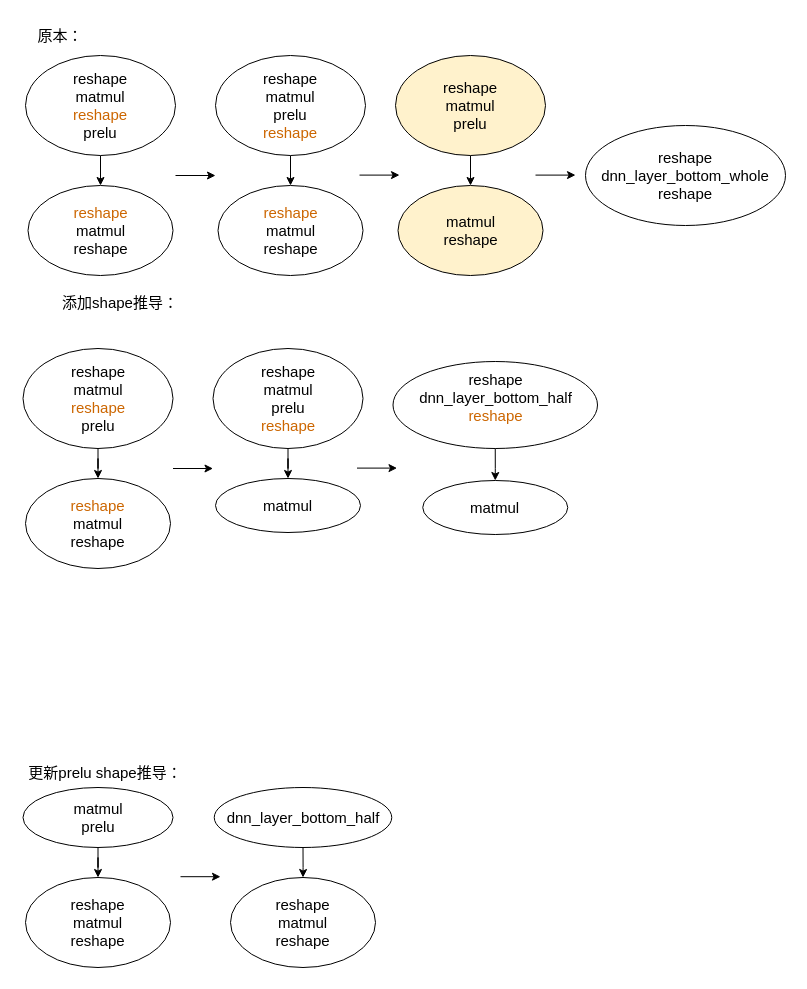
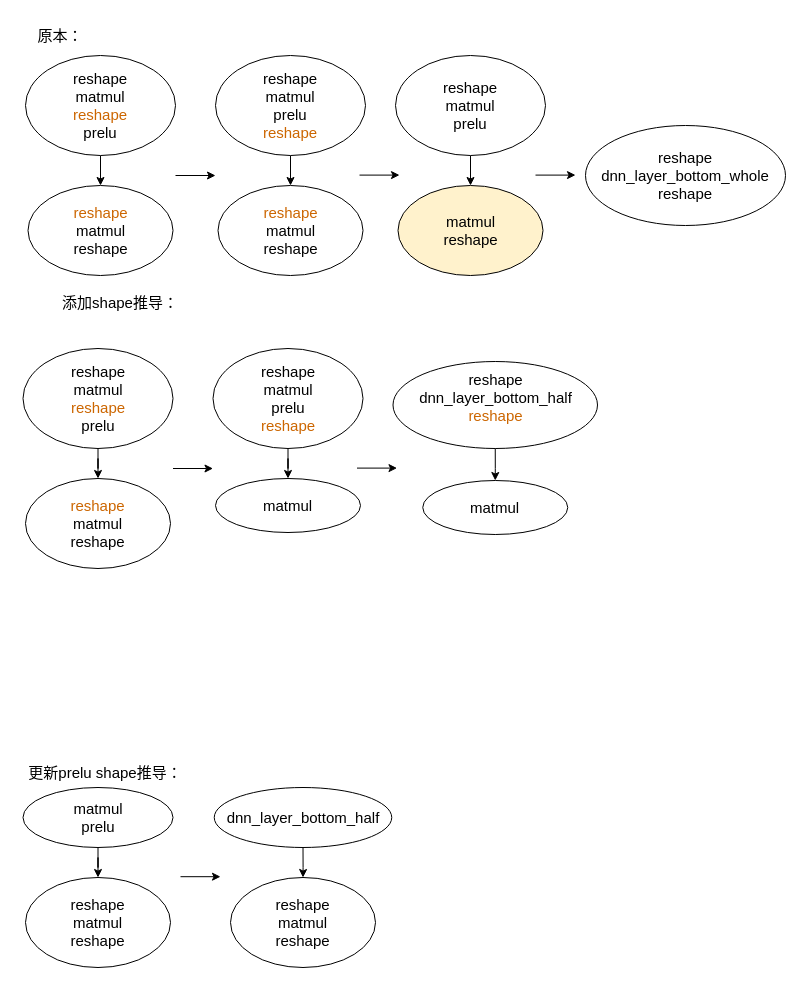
- <mxCell id="9" value="&lt;font style=&quot;font-size: 15px;&quot;&gt;reshape&lt;/font&gt;&lt;div&gt;&lt;font style=&quot;font-size: 15px;&quot;&gt;matmul&lt;/font&gt;&lt;/div&gt;&lt;div&gt;&lt;font style=&quot;font-size: 15px;&quot;&gt;prelu&lt;/font&gt;&lt;/div&gt;" style="ellipse;whiteSpace=wrap;html=1;fillColor=#fff2cc;" parent="1" vertex="1"><mxGeometry x="395" y="55" width="150" height="100" as="geometry" /></mxCell>
+ <mxCell id="9" value="&lt;font style=&quot;font-size: 15px;&quot;&gt;reshape&lt;/font&gt;&lt;div&gt;&lt;font style=&quot;font-size: 15px;&quot;&gt;matmul&lt;/font&gt;&lt;/div&gt;&lt;div&gt;&lt;font style=&quot;font-size: 15px;&quot;&gt;prelu&lt;/font&gt;&lt;/div&gt;" style="ellipse;whiteSpace=wrap;html=1;" parent="1" vertex="1"><mxGeometry x="395" y="55" width="150" height="100" as="geometry" /></mxCell>
